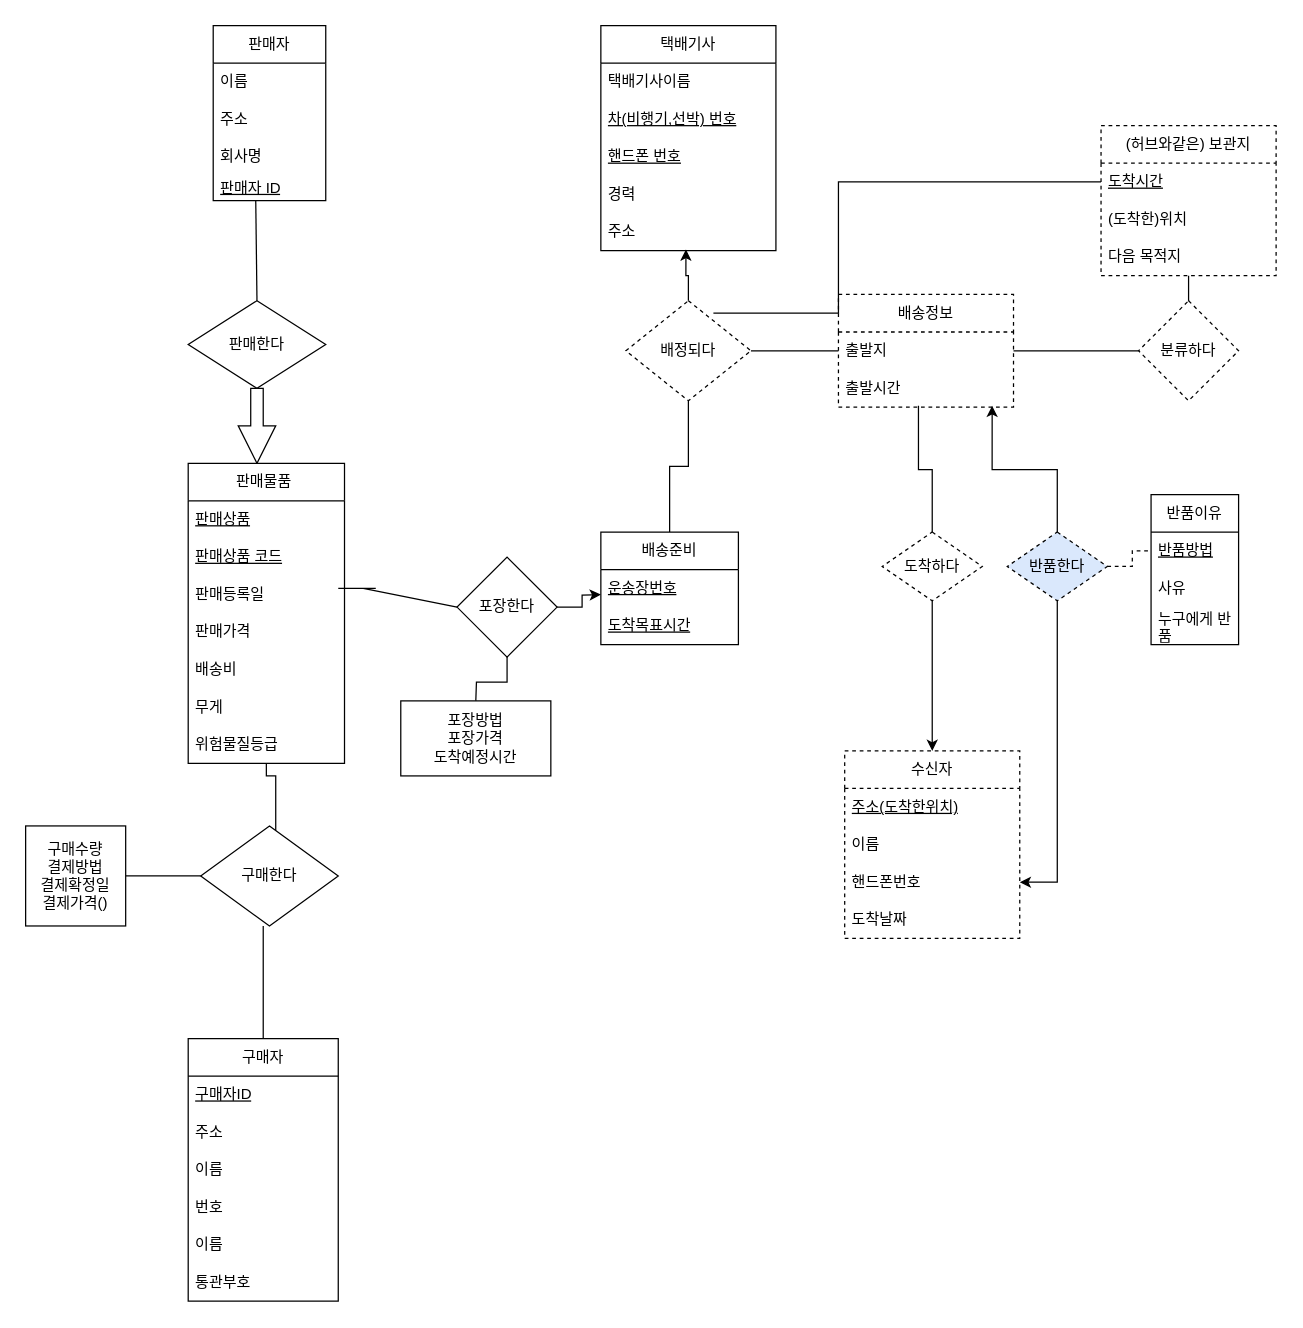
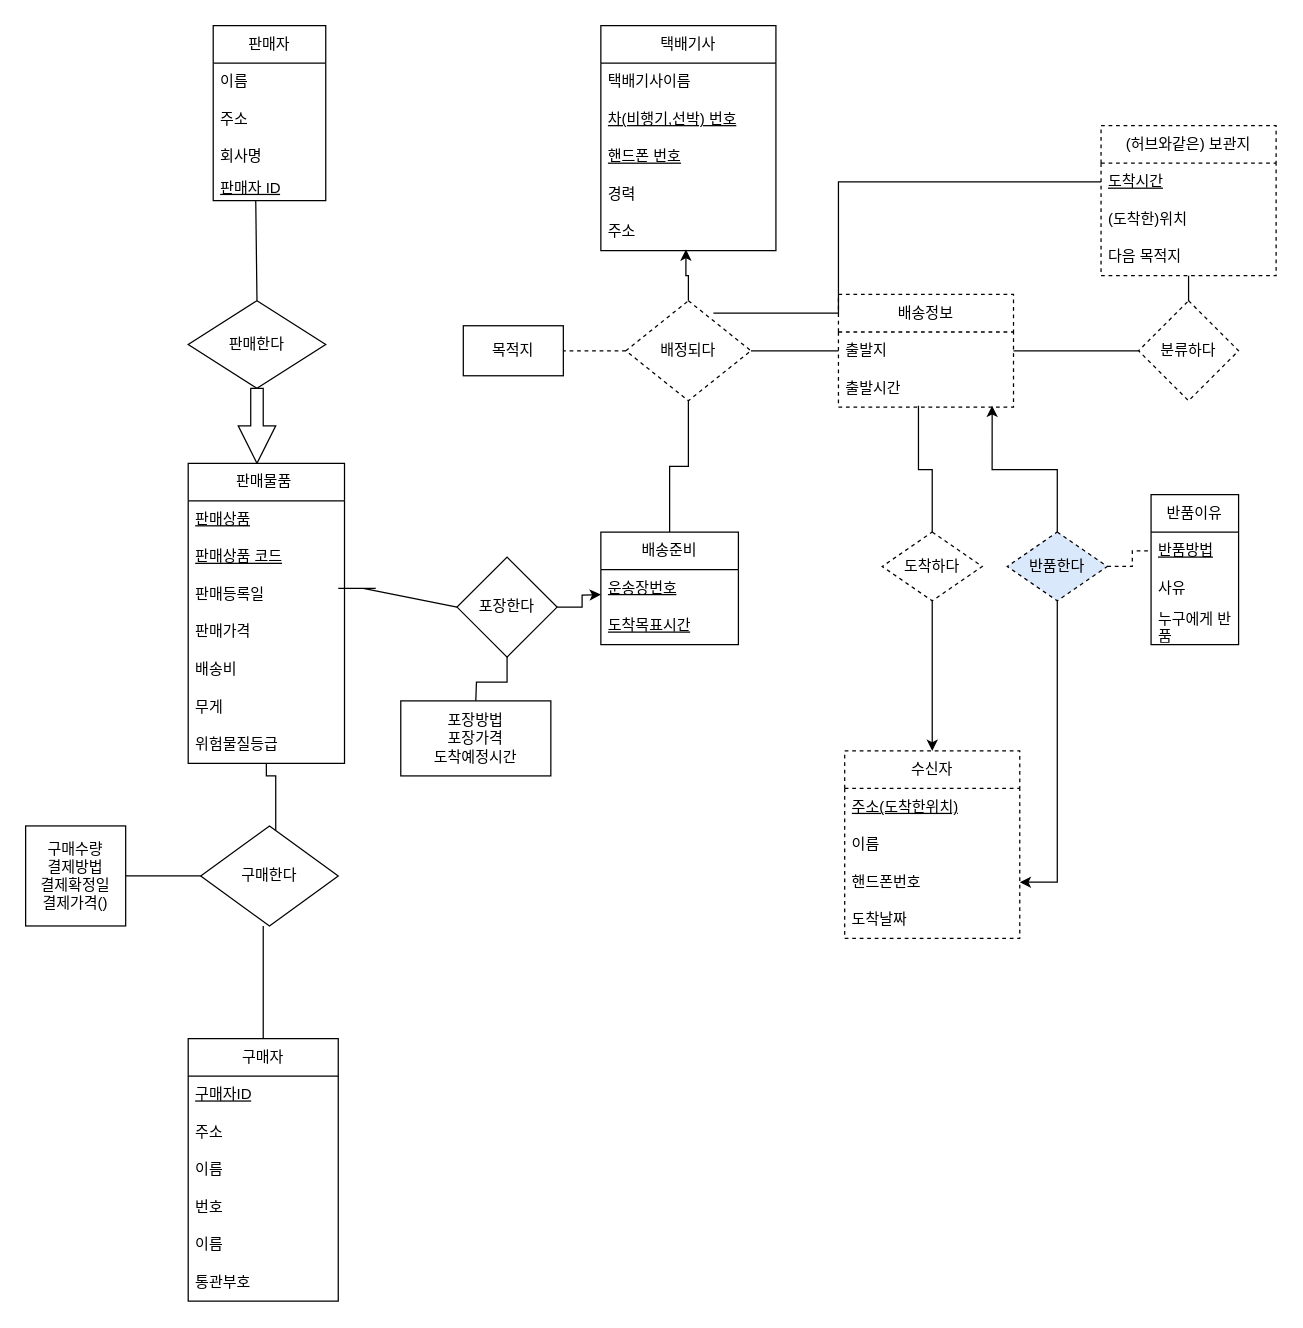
+ <mxCell id="65" value="목적지" style="rounded=0;whiteSpace=wrap;html=1;" vertex="1" parent="1"><mxGeometry x="370" y="260" width="80" height="40" as="geometry" /></mxCell>
+ <mxCell id="44" style="edgeStyle=orthogonalEdgeStyle;rounded=0;orthogonalLoop=1;jettySize=auto;html=1;endArrow=none;endFill=0;dashed=1;" edge="1" parent="1" source="48" target="65"><mxGeometry relative="1" as="geometry"><mxPoint x="430" y="280" as="targetPoint" /></mxGeometry></mxCell>
